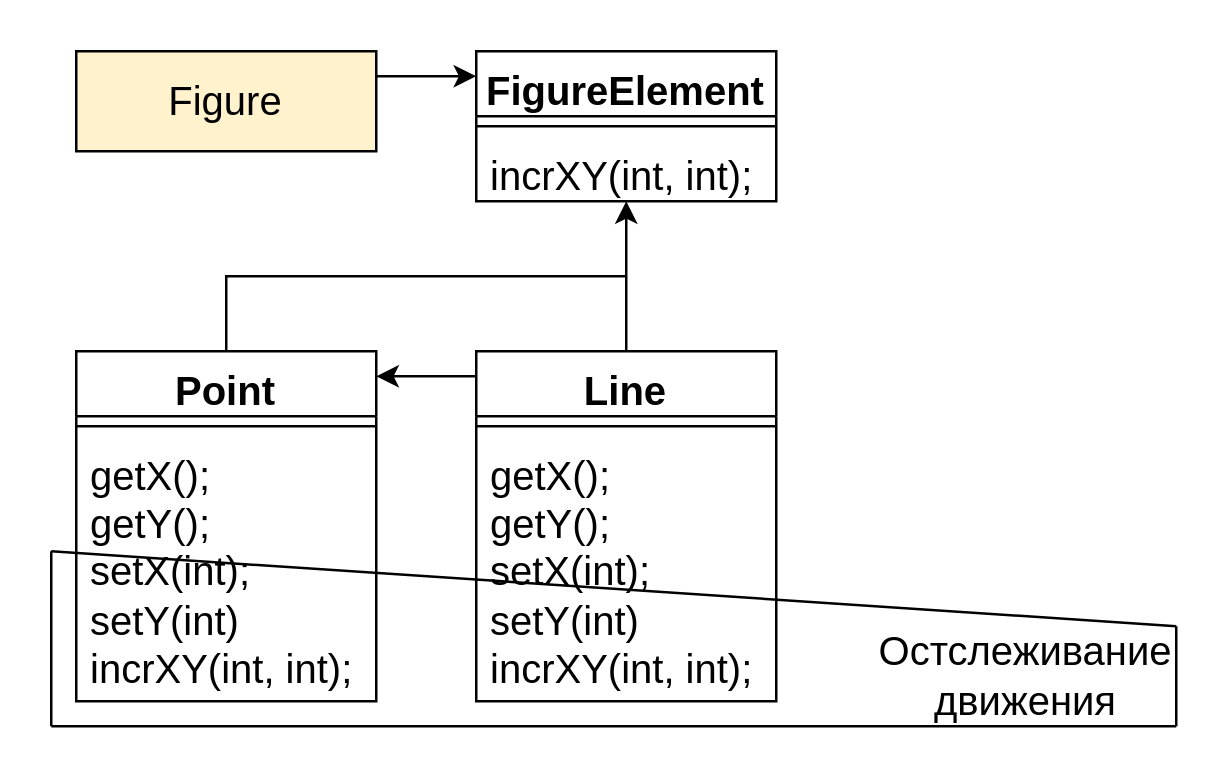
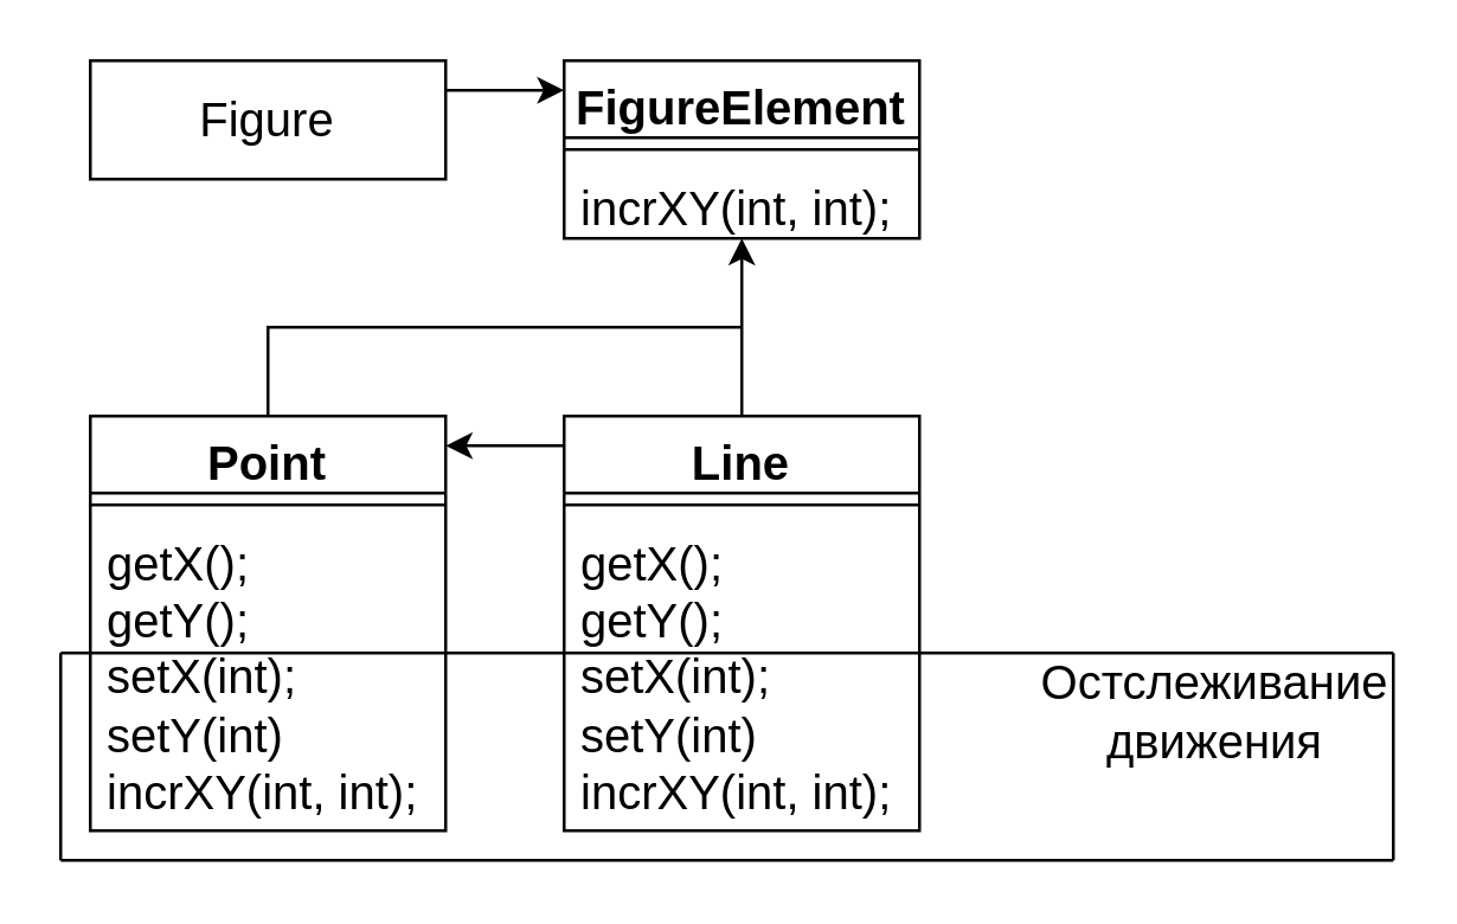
- <mxCell id="2" value="&lt;font style=&quot;font-size: 16px;&quot;&gt;Figure&lt;/font&gt;" style="html=1;whiteSpace=wrap;fillColor=#fff2cc;" vertex="1" parent="1"><mxGeometry x="30" y="20" width="120" height="40" as="geometry" /></mxCell>
+ <mxCell id="2" value="&lt;font style=&quot;font-size: 16px;&quot;&gt;Figure&lt;/font&gt;" style="html=1;whiteSpace=wrap;" vertex="1" parent="1"><mxGeometry x="30" y="20" width="120" height="40" as="geometry" /></mxCell>
- <mxCell id="15" value="&lt;font style=&quot;font-size: 16px;&quot;&gt;Остслеживание движения&lt;/font&gt;" style="text;html=1;align=center;verticalAlign=middle;whiteSpace=wrap;rounded=0;" vertex="1" parent="1"><mxGeometry x="350" y="250" width="120" height="40" as="geometry" /></mxCell>
+ <mxCell id="15" value="&lt;font style=&quot;font-size: 16px;&quot;&gt;Остслеживание движения&lt;/font&gt;" style="text;html=1;align=center;verticalAlign=middle;whiteSpace=wrap;rounded=0;" vertex="1" parent="1"><mxGeometry x="350" y="220" width="120" height="40" as="geometry" /></mxCell>
